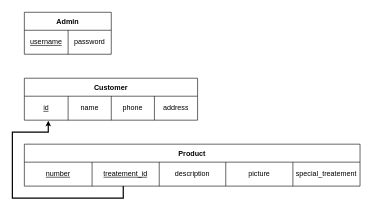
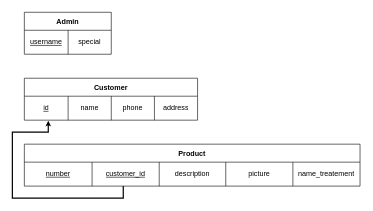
- <mxCell id="5" value="password" style="shape=partialRectangle;html=1;whiteSpace=wrap;connectable=0;fillColor=none;top=0;left=0;bottom=0;right=0;overflow=hidden;" vertex="1" parent="3"><mxGeometry x="73" width="72" height="40" as="geometry"><mxRectangle width="72" height="40" as="alternateBounds" /></mxGeometry></mxCell>
+ <mxCell id="5" value="special" style="shape=partialRectangle;html=1;whiteSpace=wrap;connectable=0;fillColor=none;top=0;left=0;bottom=0;right=0;overflow=hidden;" vertex="1" parent="3"><mxGeometry x="73" width="72" height="40" as="geometry"><mxRectangle width="72" height="40" as="alternateBounds" /></mxGeometry></mxCell>
- <mxCell id="15" value="treatement_id" style="shape=partialRectangle;html=1;whiteSpace=wrap;connectable=0;fillColor=none;top=0;left=0;bottom=0;right=0;overflow=hidden;fontStyle=4" vertex="1" parent="13"><mxGeometry x="113" width="112" height="40" as="geometry"><mxRectangle width="112" height="40" as="alternateBounds" /></mxGeometry></mxCell>
+ <mxCell id="15" value="customer_id" style="shape=partialRectangle;html=1;whiteSpace=wrap;connectable=0;fillColor=none;top=0;left=0;bottom=0;right=0;overflow=hidden;fontStyle=4" vertex="1" parent="13"><mxGeometry x="113" width="112" height="40" as="geometry"><mxRectangle width="112" height="40" as="alternateBounds" /></mxGeometry></mxCell>
- <mxCell id="18" value="special_treatement" style="shape=partialRectangle;html=1;whiteSpace=wrap;connectable=0;fillColor=none;top=0;left=0;bottom=0;right=0;overflow=hidden;" vertex="1" parent="13"><mxGeometry x="448" width="112" height="40" as="geometry"><mxRectangle width="112" height="40" as="alternateBounds" /></mxGeometry></mxCell>
+ <mxCell id="18" value="name_treatement" style="shape=partialRectangle;html=1;whiteSpace=wrap;connectable=0;fillColor=none;top=0;left=0;bottom=0;right=0;overflow=hidden;" vertex="1" parent="13"><mxGeometry x="448" width="112" height="40" as="geometry"><mxRectangle width="112" height="40" as="alternateBounds" /></mxGeometry></mxCell>
